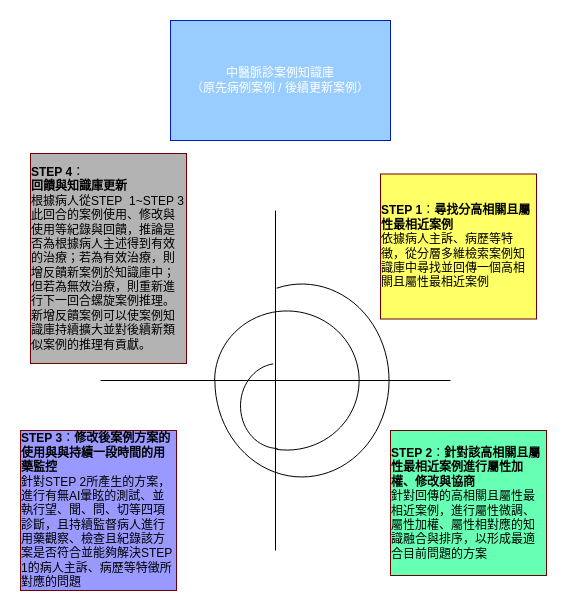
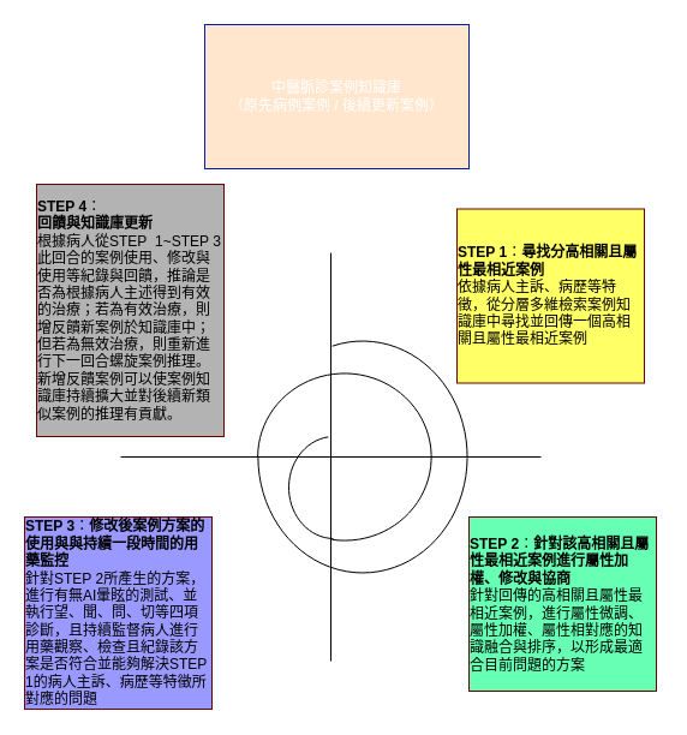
- <mxCell id="5" value="中醫脈診案例知識庫&lt;div&gt;（原先病例案例 / 後續更新案例）&lt;/div&gt;" style="rounded=0;whiteSpace=wrap;html=1;fillColor=#99CCFF;fontColor=#ffffff;strokeColor=#001DBC;" parent="1" vertex="1"><mxGeometry x="170" y="20" width="220" height="120" as="geometry" /></mxCell>
+ <mxCell id="5" value="中醫脈診案例知識庫&lt;div&gt;（原先病例案例 / 後續更新案例）&lt;/div&gt;" style="rounded=0;whiteSpace=wrap;html=1;fillColor=#ffe6cc;fontColor=#ffffff;strokeColor=#001DBC;" parent="1" vertex="1"><mxGeometry x="170" y="20" width="220" height="120" as="geometry" /></mxCell>
